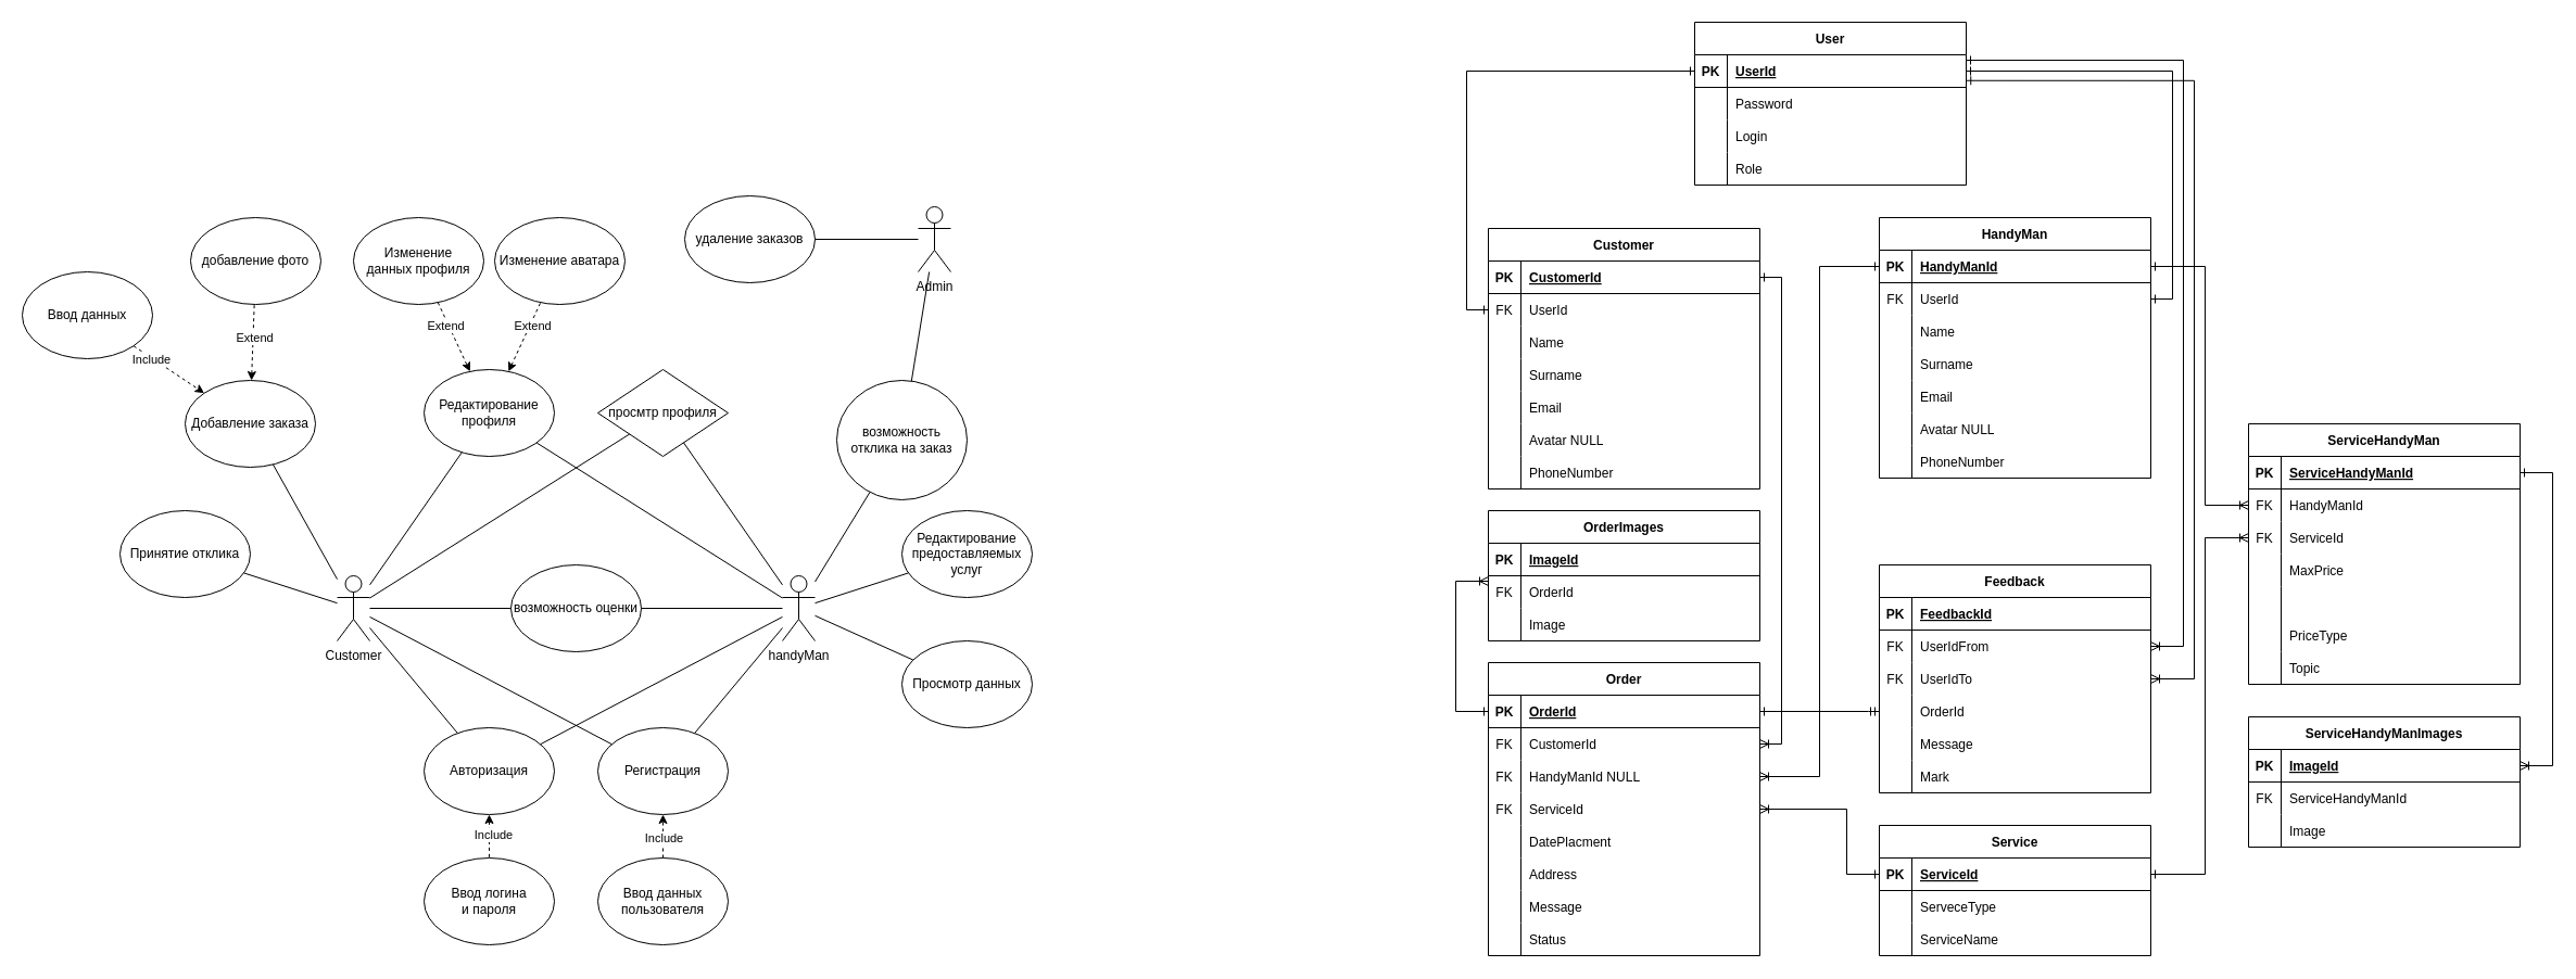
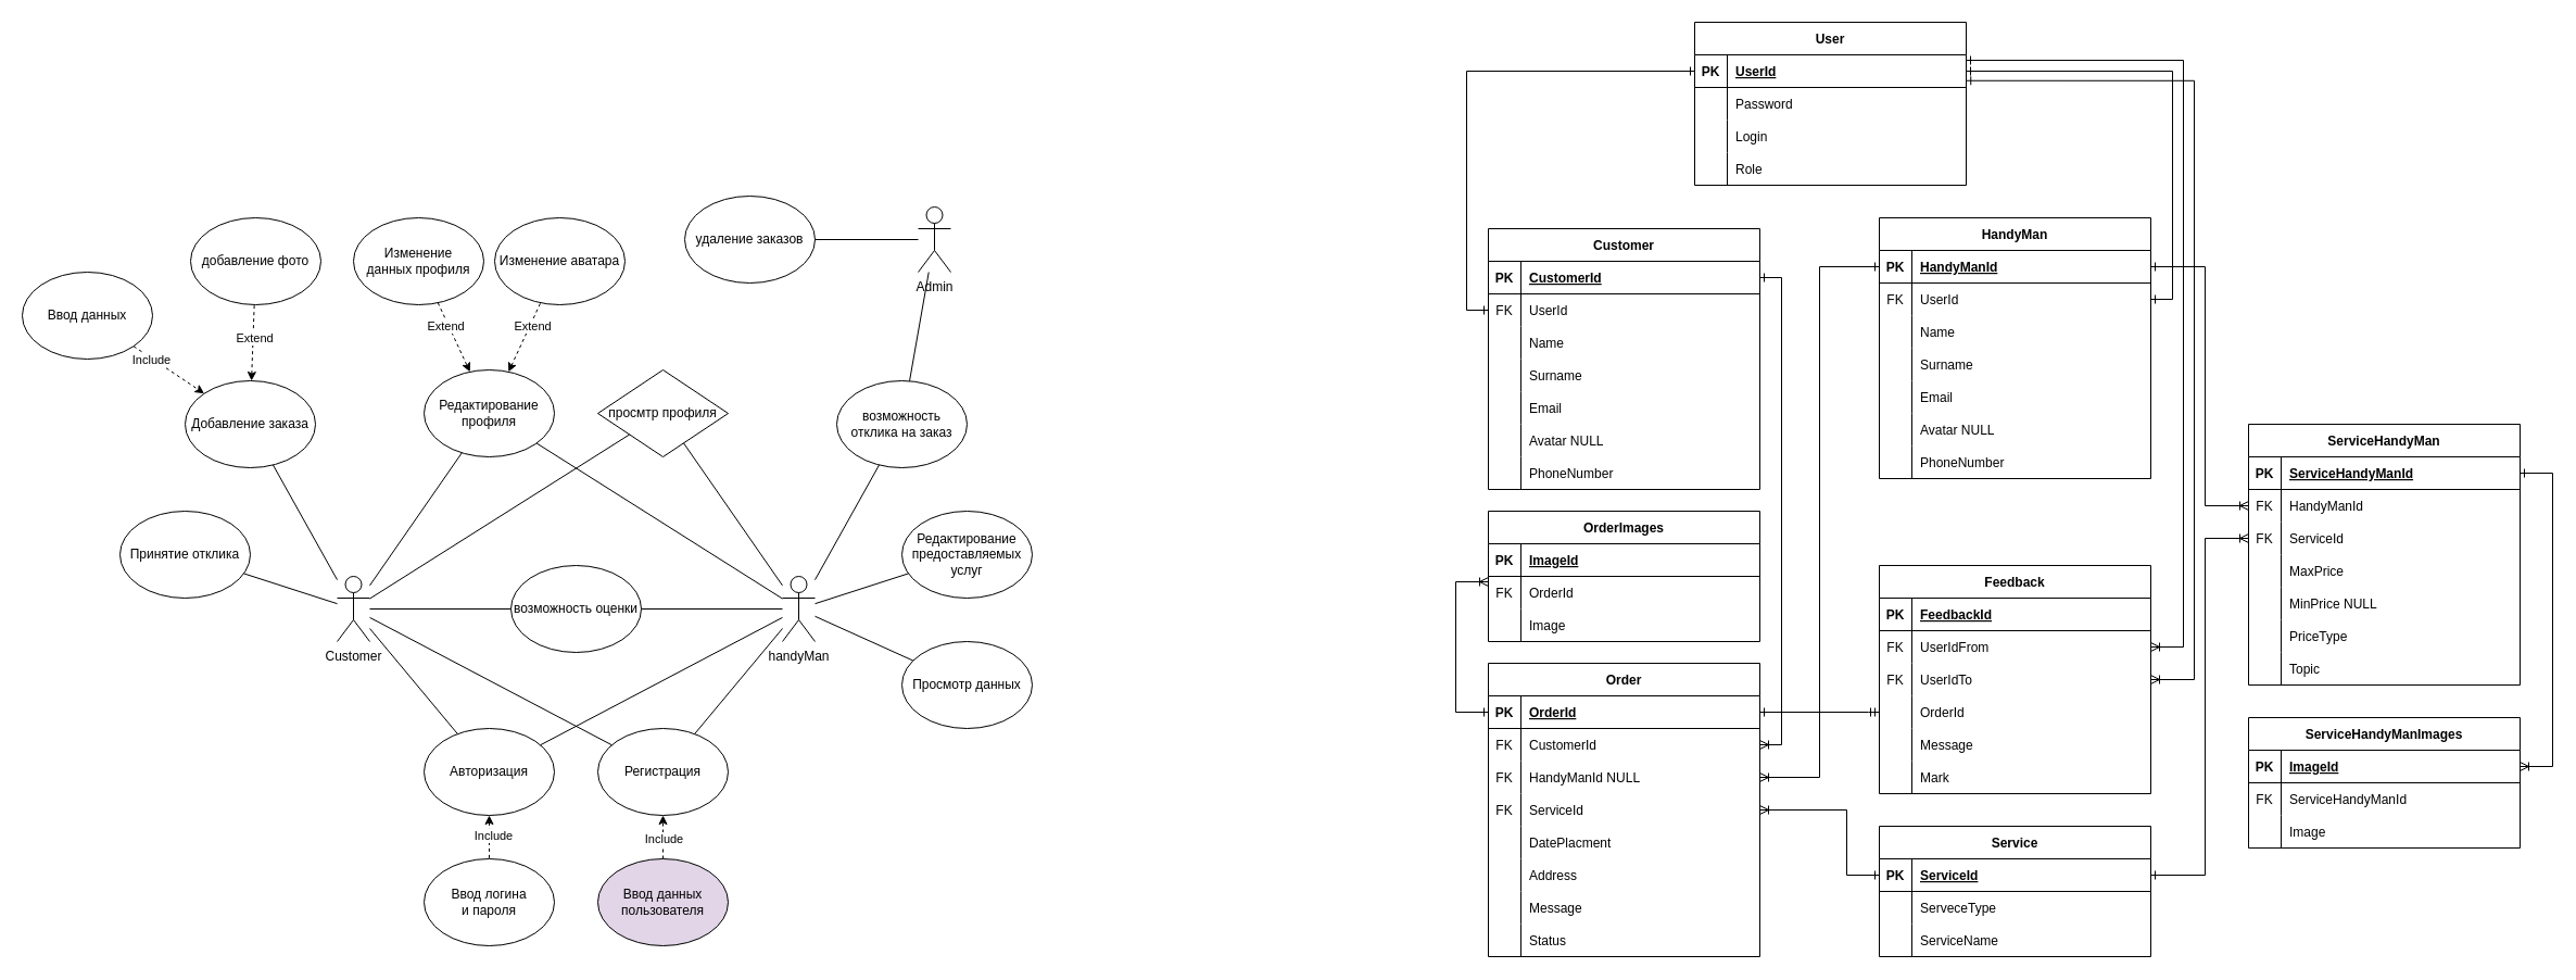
- <mxCell id="165" value="возможность отклика на заказ" style="ellipse;whiteSpace=wrap;html=1;" vertex="1" parent="1"><mxGeometry x="770" y="350" width="120" height="110" as="geometry" /></mxCell>
+ <mxCell id="165" value="возможность отклика на заказ" style="ellipse;whiteSpace=wrap;html=1;" vertex="1" parent="1"><mxGeometry x="770" y="350" width="120" height="80" as="geometry" /></mxCell>
+ <mxCell id="17" value="MinPrice NULL" style="shape=partialRectangle;overflow=hidden;connectable=0;fillColor=none;top=0;left=0;bottom=0;right=0;align=left;spacingLeft=6;" parent="15" vertex="1"><mxGeometry x="30" width="220" height="30" as="geometry"><mxRectangle width="220" height="30" as="alternateBounds" /></mxGeometry></mxCell>
- <mxCell id="201" value="Ввод данных пользователя" style="ellipse;whiteSpace=wrap;html=1;" vertex="1" parent="1"><mxGeometry x="550" y="790" width="120" height="80" as="geometry" /></mxCell>
+ <mxCell id="201" value="Ввод данных пользователя" style="ellipse;whiteSpace=wrap;html=1;fillColor=#e1d5e7;" vertex="1" parent="1"><mxGeometry x="550" y="790" width="120" height="80" as="geometry" /></mxCell>
